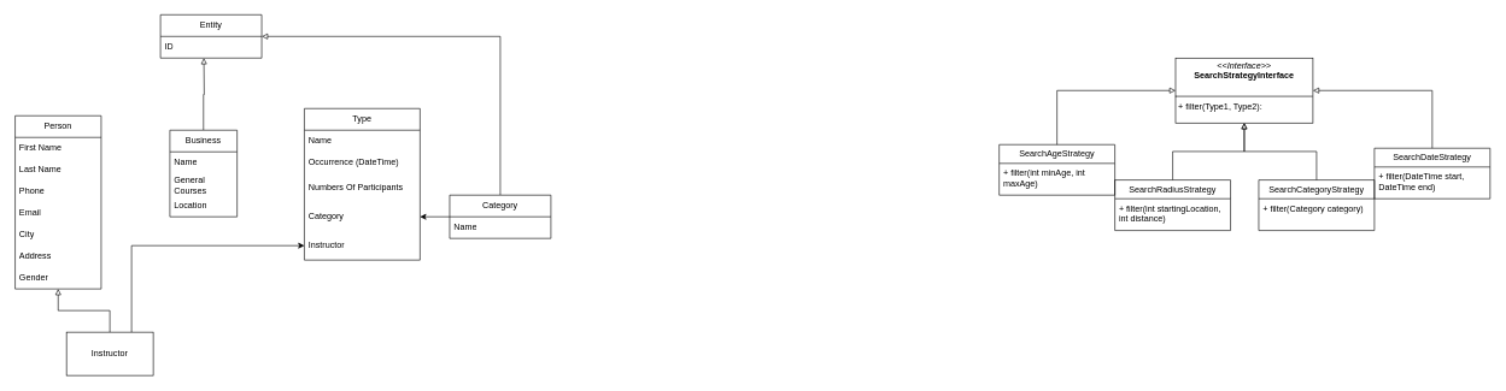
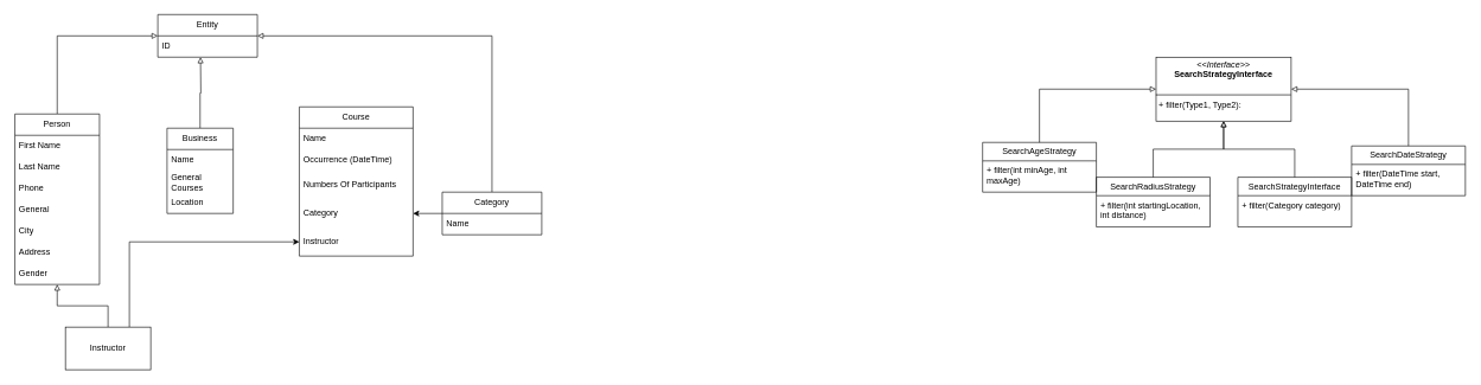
+ <mxCell id="5" style="edgeStyle=orthogonalEdgeStyle;rounded=0;orthogonalLoop=1;jettySize=auto;html=1;entryX=0;entryY=0.5;entryDx=0;entryDy=0;exitX=0.5;exitY=0;exitDx=0;exitDy=0;endArrow=block;endFill=0;" edge="1" parent="1" source="6" target="3"><mxGeometry relative="1" as="geometry" /></mxCell>
- <mxCell id="18" value="Type" style="swimlane;fontStyle=0;childLayout=stackLayout;horizontal=1;startSize=30;horizontalStack=0;resizeParent=1;resizeParentMax=0;resizeLast=0;collapsible=1;marginBottom=0;whiteSpace=wrap;html=1;" vertex="1" parent="1"><mxGeometry x="420" y="150" width="160" height="210" as="geometry" /></mxCell>
+ <mxCell id="18" value="Course" style="swimlane;fontStyle=0;childLayout=stackLayout;horizontal=1;startSize=30;horizontalStack=0;resizeParent=1;resizeParentMax=0;resizeLast=0;collapsible=1;marginBottom=0;whiteSpace=wrap;html=1;" vertex="1" parent="1"><mxGeometry x="420" y="150" width="160" height="210" as="geometry" /></mxCell>
- <mxCell id="39" value="SearchCategoryStrategy" style="swimlane;fontStyle=0;childLayout=stackLayout;horizontal=1;startSize=26;fillColor=none;horizontalStack=0;resizeParent=1;resizeParentMax=0;resizeLast=0;collapsible=1;marginBottom=0;whiteSpace=wrap;html=1;" vertex="1" parent="1"><mxGeometry x="1740" y="249" width="160" height="70" as="geometry" /></mxCell>
+ <mxCell id="39" value="SearchStrategyInterface" style="swimlane;fontStyle=0;childLayout=stackLayout;horizontal=1;startSize=26;fillColor=none;horizontalStack=0;resizeParent=1;resizeParentMax=0;resizeLast=0;collapsible=1;marginBottom=0;whiteSpace=wrap;html=1;" vertex="1" parent="1"><mxGeometry x="1740" y="249" width="160" height="70" as="geometry" /></mxCell>
- <mxCell id="10" value="Email" style="text;strokeColor=none;fillColor=none;align=left;verticalAlign=middle;spacingLeft=4;spacingRight=4;overflow=hidden;points=[[0,0.5],[1,0.5]];portConstraint=eastwest;rotatable=0;whiteSpace=wrap;html=1;" vertex="1" parent="6"><mxGeometry y="120" width="119" height="30" as="geometry" /></mxCell>
+ <mxCell id="10" value="General" style="text;strokeColor=none;fillColor=none;align=left;verticalAlign=middle;spacingLeft=4;spacingRight=4;overflow=hidden;points=[[0,0.5],[1,0.5]];portConstraint=eastwest;rotatable=0;whiteSpace=wrap;html=1;" vertex="1" parent="6"><mxGeometry y="120" width="119" height="30" as="geometry" /></mxCell>
